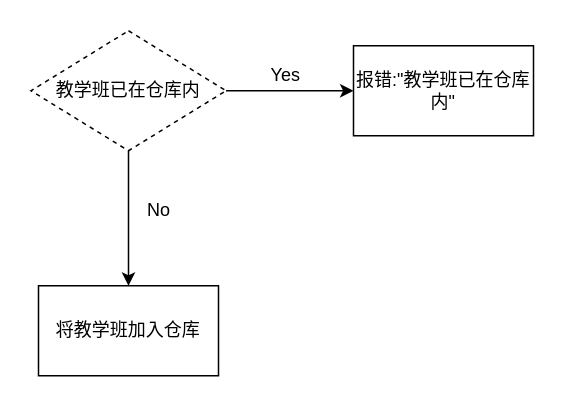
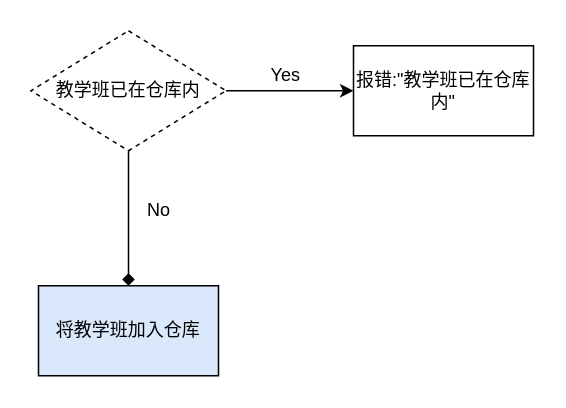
- <mxCell id="3" value="" style="edgeStyle=orthogonalEdgeStyle;rounded=0;orthogonalLoop=1;jettySize=auto;html=1;" edge="1" parent="1" source="4" target="6"><mxGeometry relative="1" as="geometry" /></mxCell>
+ <mxCell id="3" value="" style="edgeStyle=orthogonalEdgeStyle;rounded=0;orthogonalLoop=1;jettySize=auto;html=1;endArrow=diamond;" edge="1" parent="1" source="4" target="6"><mxGeometry relative="1" as="geometry" /></mxCell>
- <mxCell id="6" value="将教学班加入仓库" style="whiteSpace=wrap;html=1;" vertex="1" parent="1"><mxGeometry x="25" y="190" width="120" height="60" as="geometry" /></mxCell>
+ <mxCell id="6" value="将教学班加入仓库" style="whiteSpace=wrap;html=1;fillColor=#dae8fc;" vertex="1" parent="1"><mxGeometry x="25" y="190" width="120" height="60" as="geometry" /></mxCell>
